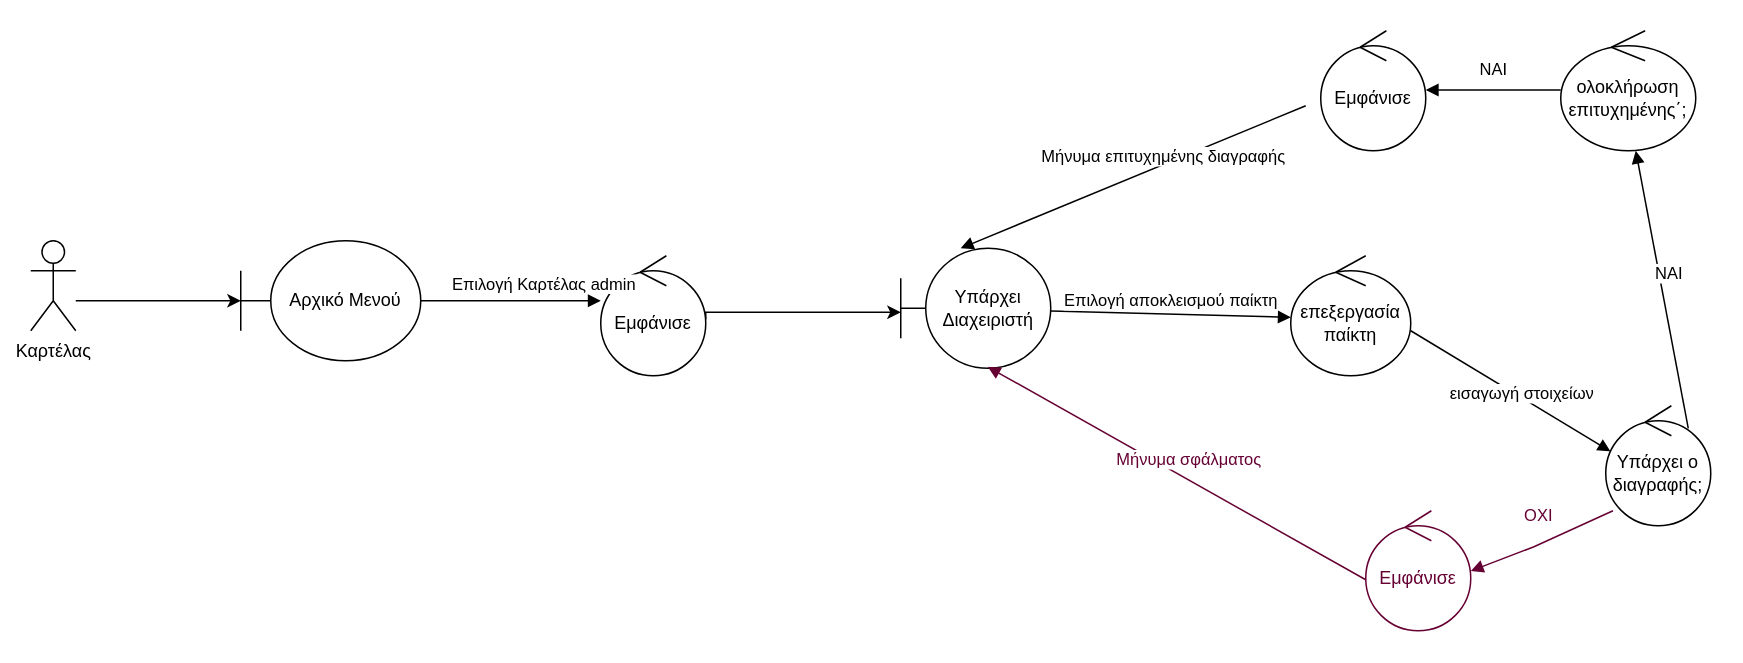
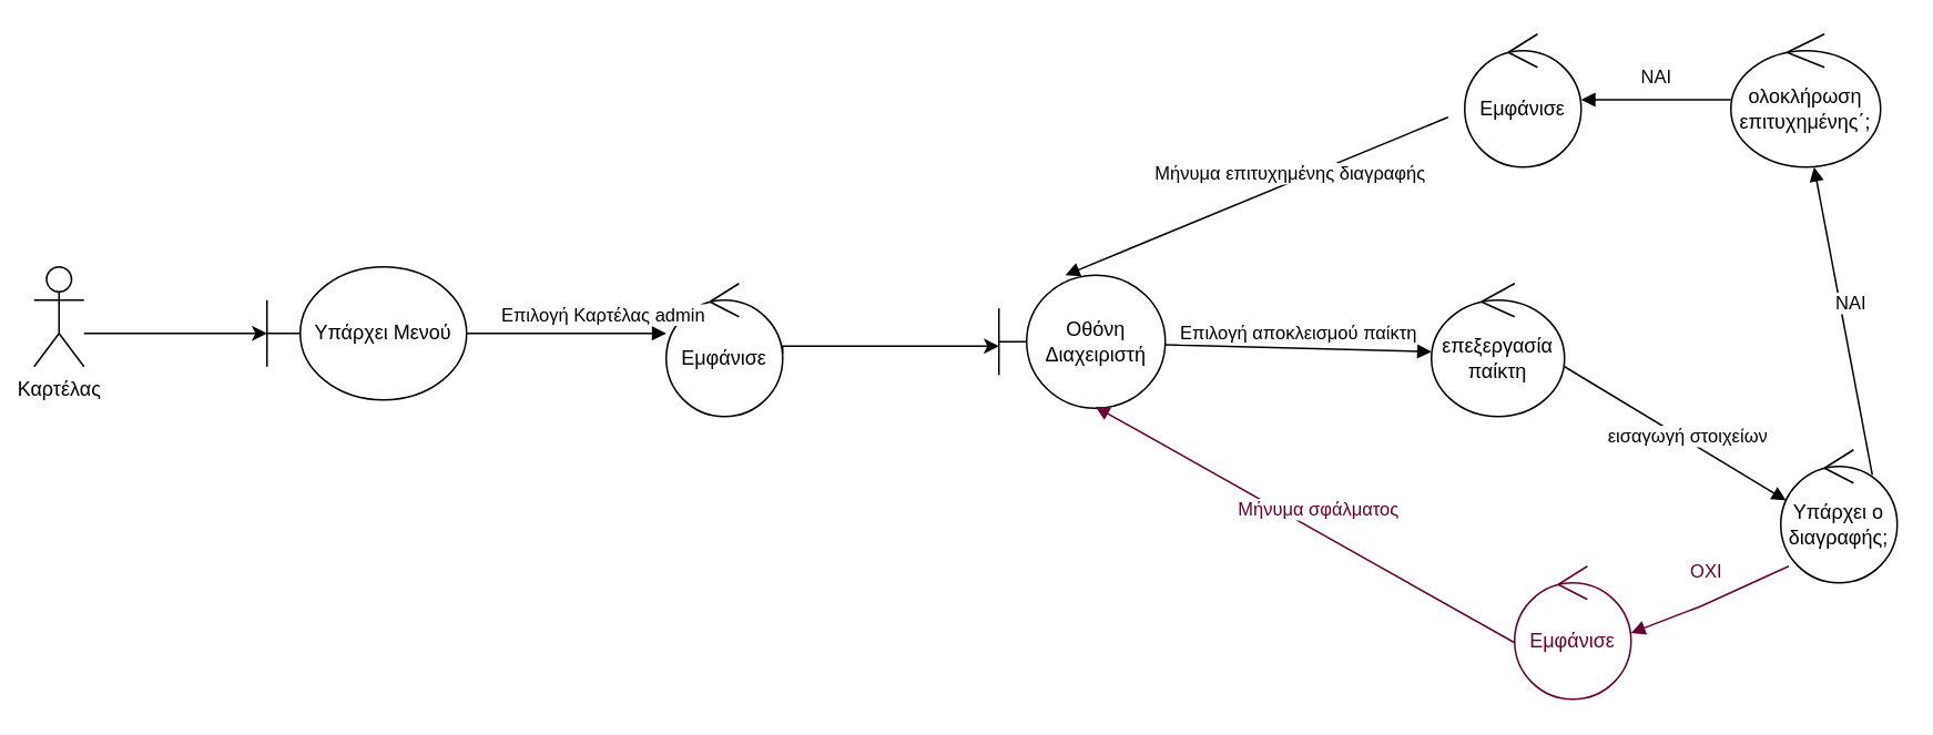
- <mxCell id="3" value="Αρχικό Μενού" style="shape=umlBoundary;whiteSpace=wrap;html=1;" vertex="1" parent="1"><mxGeometry x="160" y="160" width="120" height="80" as="geometry" /></mxCell>
+ <mxCell id="3" value="Υπάρχει Μενού" style="shape=umlBoundary;whiteSpace=wrap;html=1;" vertex="1" parent="1"><mxGeometry x="160" y="160" width="120" height="80" as="geometry" /></mxCell>
- <mxCell id="8" value="Υπάρχει Διαχειριστή" style="shape=umlBoundary;whiteSpace=wrap;html=1;" vertex="1" parent="1"><mxGeometry x="600" y="165" width="100" height="80" as="geometry" /></mxCell>
+ <mxCell id="8" value="Οθόνη Διαχειριστή" style="shape=umlBoundary;whiteSpace=wrap;html=1;" vertex="1" parent="1"><mxGeometry x="600" y="165" width="100" height="80" as="geometry" /></mxCell>
